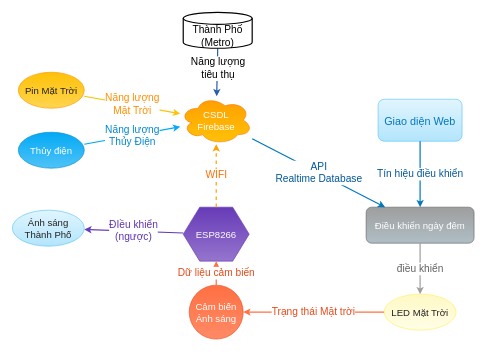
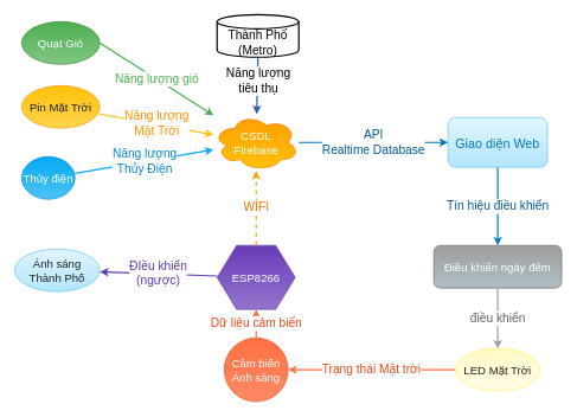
+ <mxCell id="2" value="Quạt Gió" style="shape=ellipse;fillColor=#4CAF50;strokeColor=#2E7D32;gradientColor=#81C784;fontColor=#FFFFFF;fontSize=16;" parent="1" vertex="1"><mxGeometry x="30" y="30" width="110" height="60" as="geometry" /></mxCell>
+ <mxCell id="14" value="&lt;font style=&quot;font-size: 17px;&quot;&gt;Năng lượng gió&lt;/font&gt;" style="edgeStyle=none;endArrow=classic;html=1;strokeWidth=2;strokeColor=#4CAF50;fontSize=12;fontColor=#4CAF50;exitX=1;exitY=0.5;exitDx=0;exitDy=0;" parent="1" source="2" target="9" edge="1"><mxGeometry relative="1" as="geometry" /></mxCell>
- <mxCell id="4" value="Thủy điện" style="shape=ellipse;fillColor=#03A9F4;strokeColor=#0288D1;gradientColor=#4FC3F7;fontColor=#FFFFFF;fontSize=16;" parent="1" vertex="1"><mxGeometry x="30" y="220" width="110" height="60" as="geometry" /></mxCell>
+ <mxCell id="4" value="Thủy điện" style="shape=ellipse;fillColor=#03A9F4;strokeColor=#0288D1;gradientColor=#4FC3F7;fontColor=#FFFFFF;fontSize=16;" parent="1" vertex="1"><mxGeometry x="30" y="220" width="75" height="60" as="geometry" /></mxCell>
- <mxCell id="21" value="&lt;font style=&quot;font-size: 17px;&quot;&gt;API&lt;br&gt;Realtime Database&lt;/font&gt;" style="edgeStyle=none;endArrow=classic;html=1;strokeWidth=2;strokeColor=#0277BD;fontSize=12;fontColor=#01579B;" parent="1" source="9" target="11" edge="1"><mxGeometry relative="1" as="geometry" /></mxCell>
+ <mxCell id="21" value="&lt;font style=&quot;font-size: 17px;&quot;&gt;API&lt;br&gt;Realtime Database&lt;/font&gt;" style="edgeStyle=none;endArrow=classic;html=1;strokeWidth=2;strokeColor=#0277BD;fontSize=12;fontColor=#01579B;" parent="1" source="9" target="10" edge="1"><mxGeometry relative="1" as="geometry" /></mxCell>
